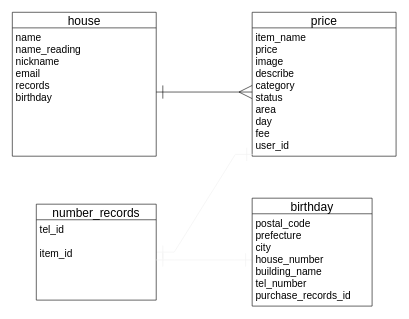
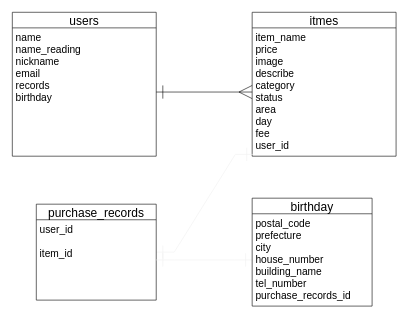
- <mxCell id="3" value="house" style="swimlane;fontStyle=0;childLayout=stackLayout;horizontal=1;startSize=26;horizontalStack=0;resizeParent=1;resizeParentMax=0;resizeLast=0;collapsible=1;marginBottom=0;align=center;fontSize=20;" parent="1" vertex="1"><mxGeometry x="20" y="20" width="240" height="240" as="geometry" /></mxCell>
+ <mxCell id="3" value="users" style="swimlane;fontStyle=0;childLayout=stackLayout;horizontal=1;startSize=26;horizontalStack=0;resizeParent=1;resizeParentMax=0;resizeLast=0;collapsible=1;marginBottom=0;align=center;fontSize=20;" parent="1" vertex="1"><mxGeometry x="20" y="20" width="240" height="240" as="geometry" /></mxCell>
- <mxCell id="5" value="price" style="swimlane;fontStyle=0;childLayout=stackLayout;horizontal=1;startSize=26;horizontalStack=0;resizeParent=1;resizeParentMax=0;resizeLast=0;collapsible=1;marginBottom=0;align=center;fontSize=20;" parent="1" vertex="1"><mxGeometry x="420" y="20" width="240" height="240" as="geometry" /></mxCell>
+ <mxCell id="5" value="itmes" style="swimlane;fontStyle=0;childLayout=stackLayout;horizontal=1;startSize=26;horizontalStack=0;resizeParent=1;resizeParentMax=0;resizeLast=0;collapsible=1;marginBottom=0;align=center;fontSize=20;" parent="1" vertex="1"><mxGeometry x="420" y="20" width="240" height="240" as="geometry" /></mxCell>
- <mxCell id="8" value="number_records" style="swimlane;fontStyle=0;childLayout=stackLayout;horizontal=1;startSize=26;horizontalStack=0;resizeParent=1;resizeParentMax=0;resizeLast=0;collapsible=1;marginBottom=0;align=center;fontSize=20;" parent="1" vertex="1"><mxGeometry x="60" y="340" width="200" height="160" as="geometry" /></mxCell>
+ <mxCell id="8" value="purchase_records" style="swimlane;fontStyle=0;childLayout=stackLayout;horizontal=1;startSize=26;horizontalStack=0;resizeParent=1;resizeParentMax=0;resizeLast=0;collapsible=1;marginBottom=0;align=center;fontSize=20;" parent="1" vertex="1"><mxGeometry x="60" y="340" width="200" height="160" as="geometry" /></mxCell>
- <mxCell id="9" value="tel_id&#10;&#10;item_id" style="text;strokeColor=none;fillColor=none;spacingLeft=4;spacingRight=4;overflow=hidden;rotatable=0;points=[[0,0.5],[1,0.5]];portConstraint=eastwest;fontSize=17;" parent="8" vertex="1"><mxGeometry y="26" width="200" height="134" as="geometry" /></mxCell>
+ <mxCell id="9" value="user_id&#10;&#10;item_id" style="text;strokeColor=none;fillColor=none;spacingLeft=4;spacingRight=4;overflow=hidden;rotatable=0;points=[[0,0.5],[1,0.5]];portConstraint=eastwest;fontSize=17;" parent="8" vertex="1"><mxGeometry y="26" width="200" height="134" as="geometry" /></mxCell>
